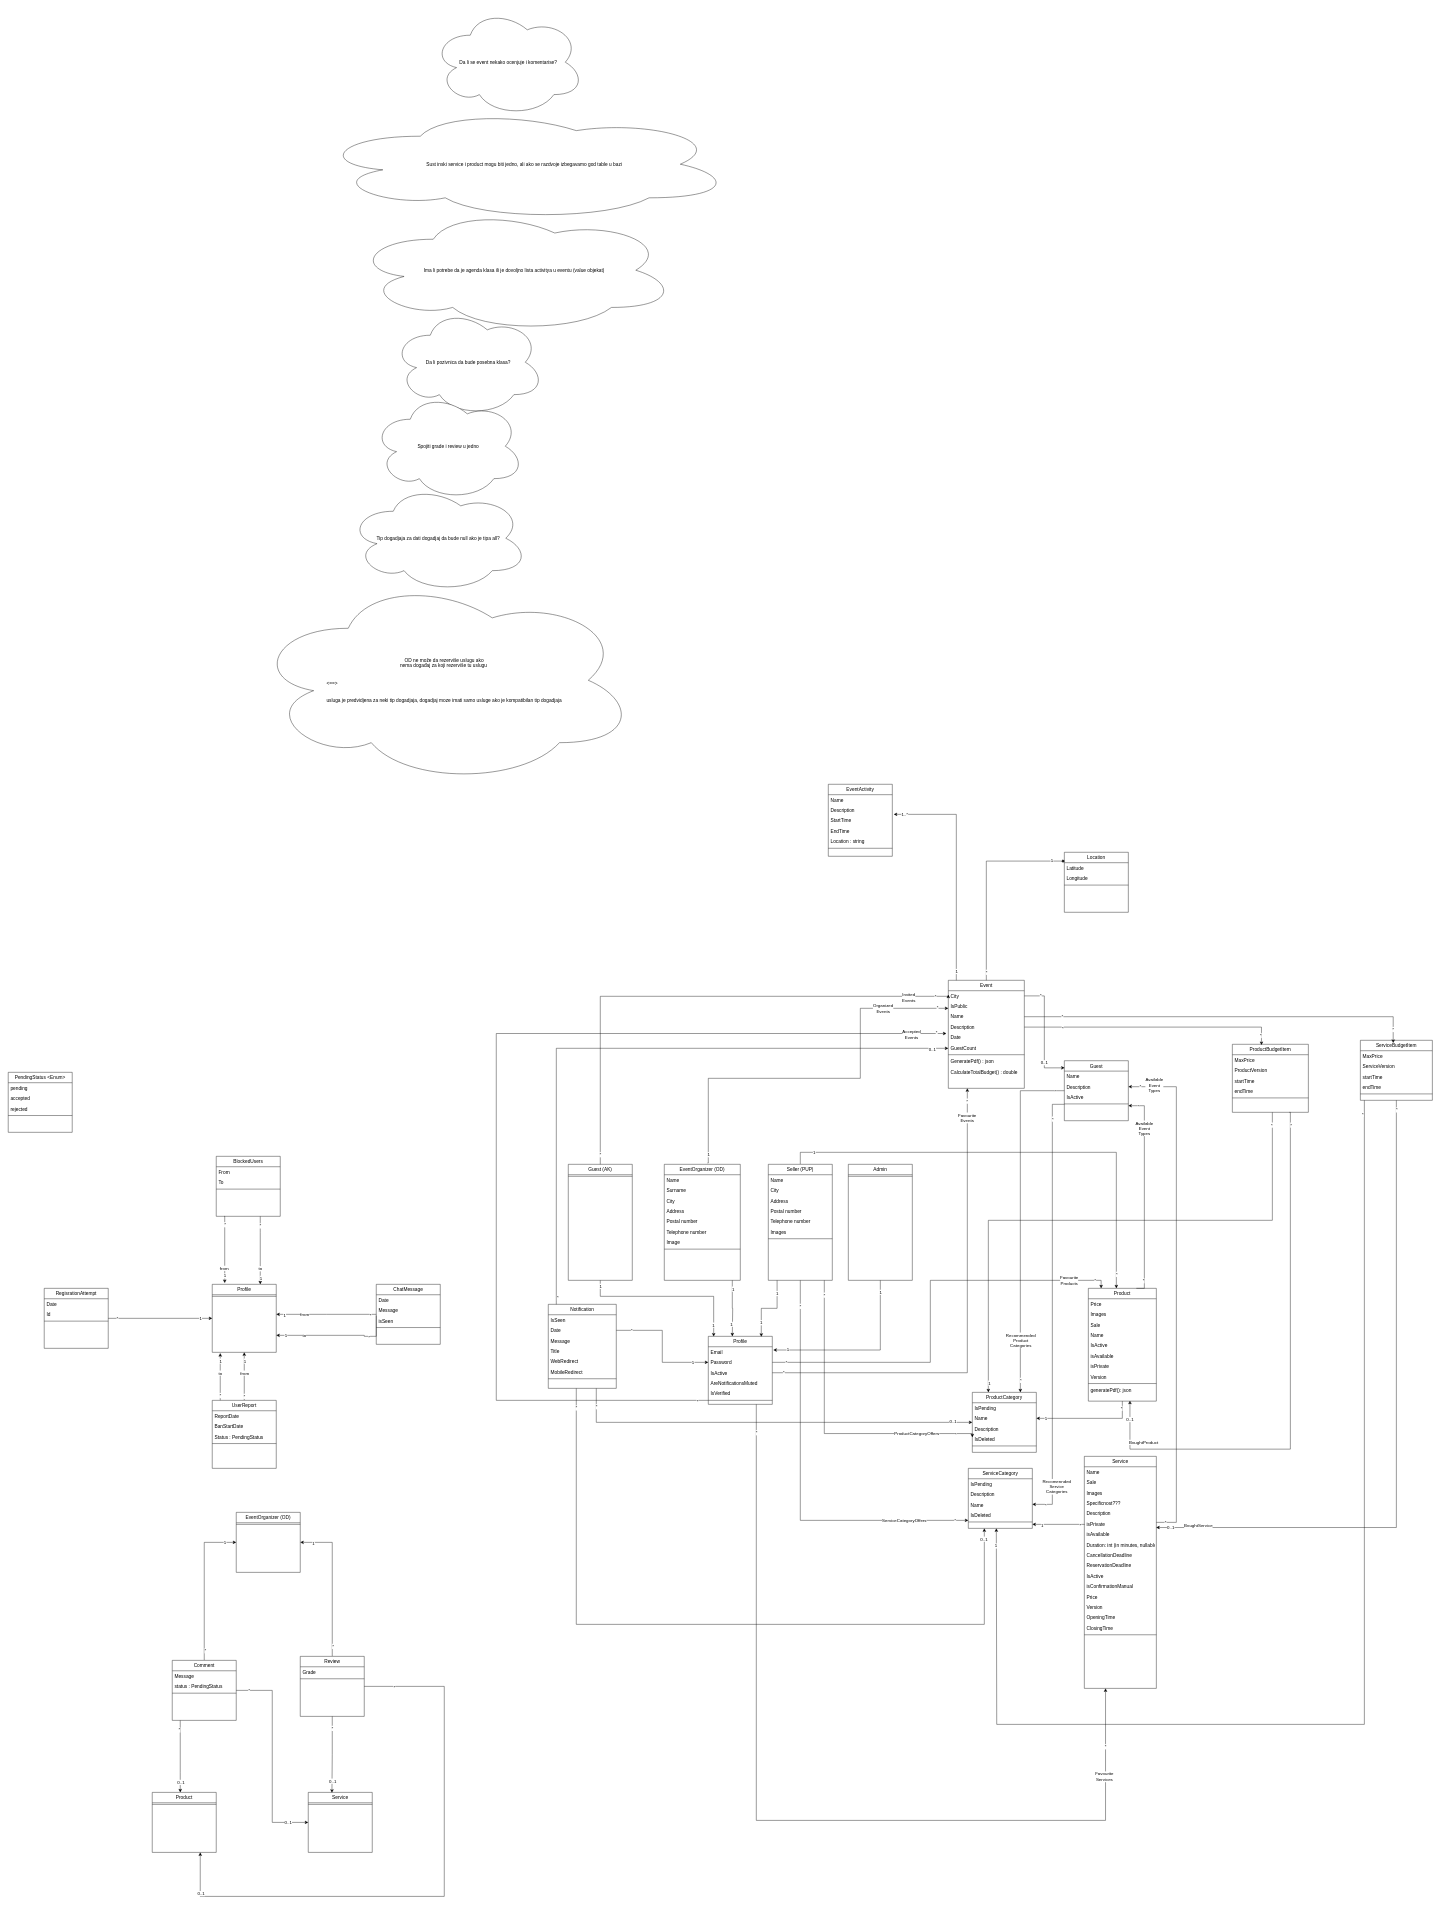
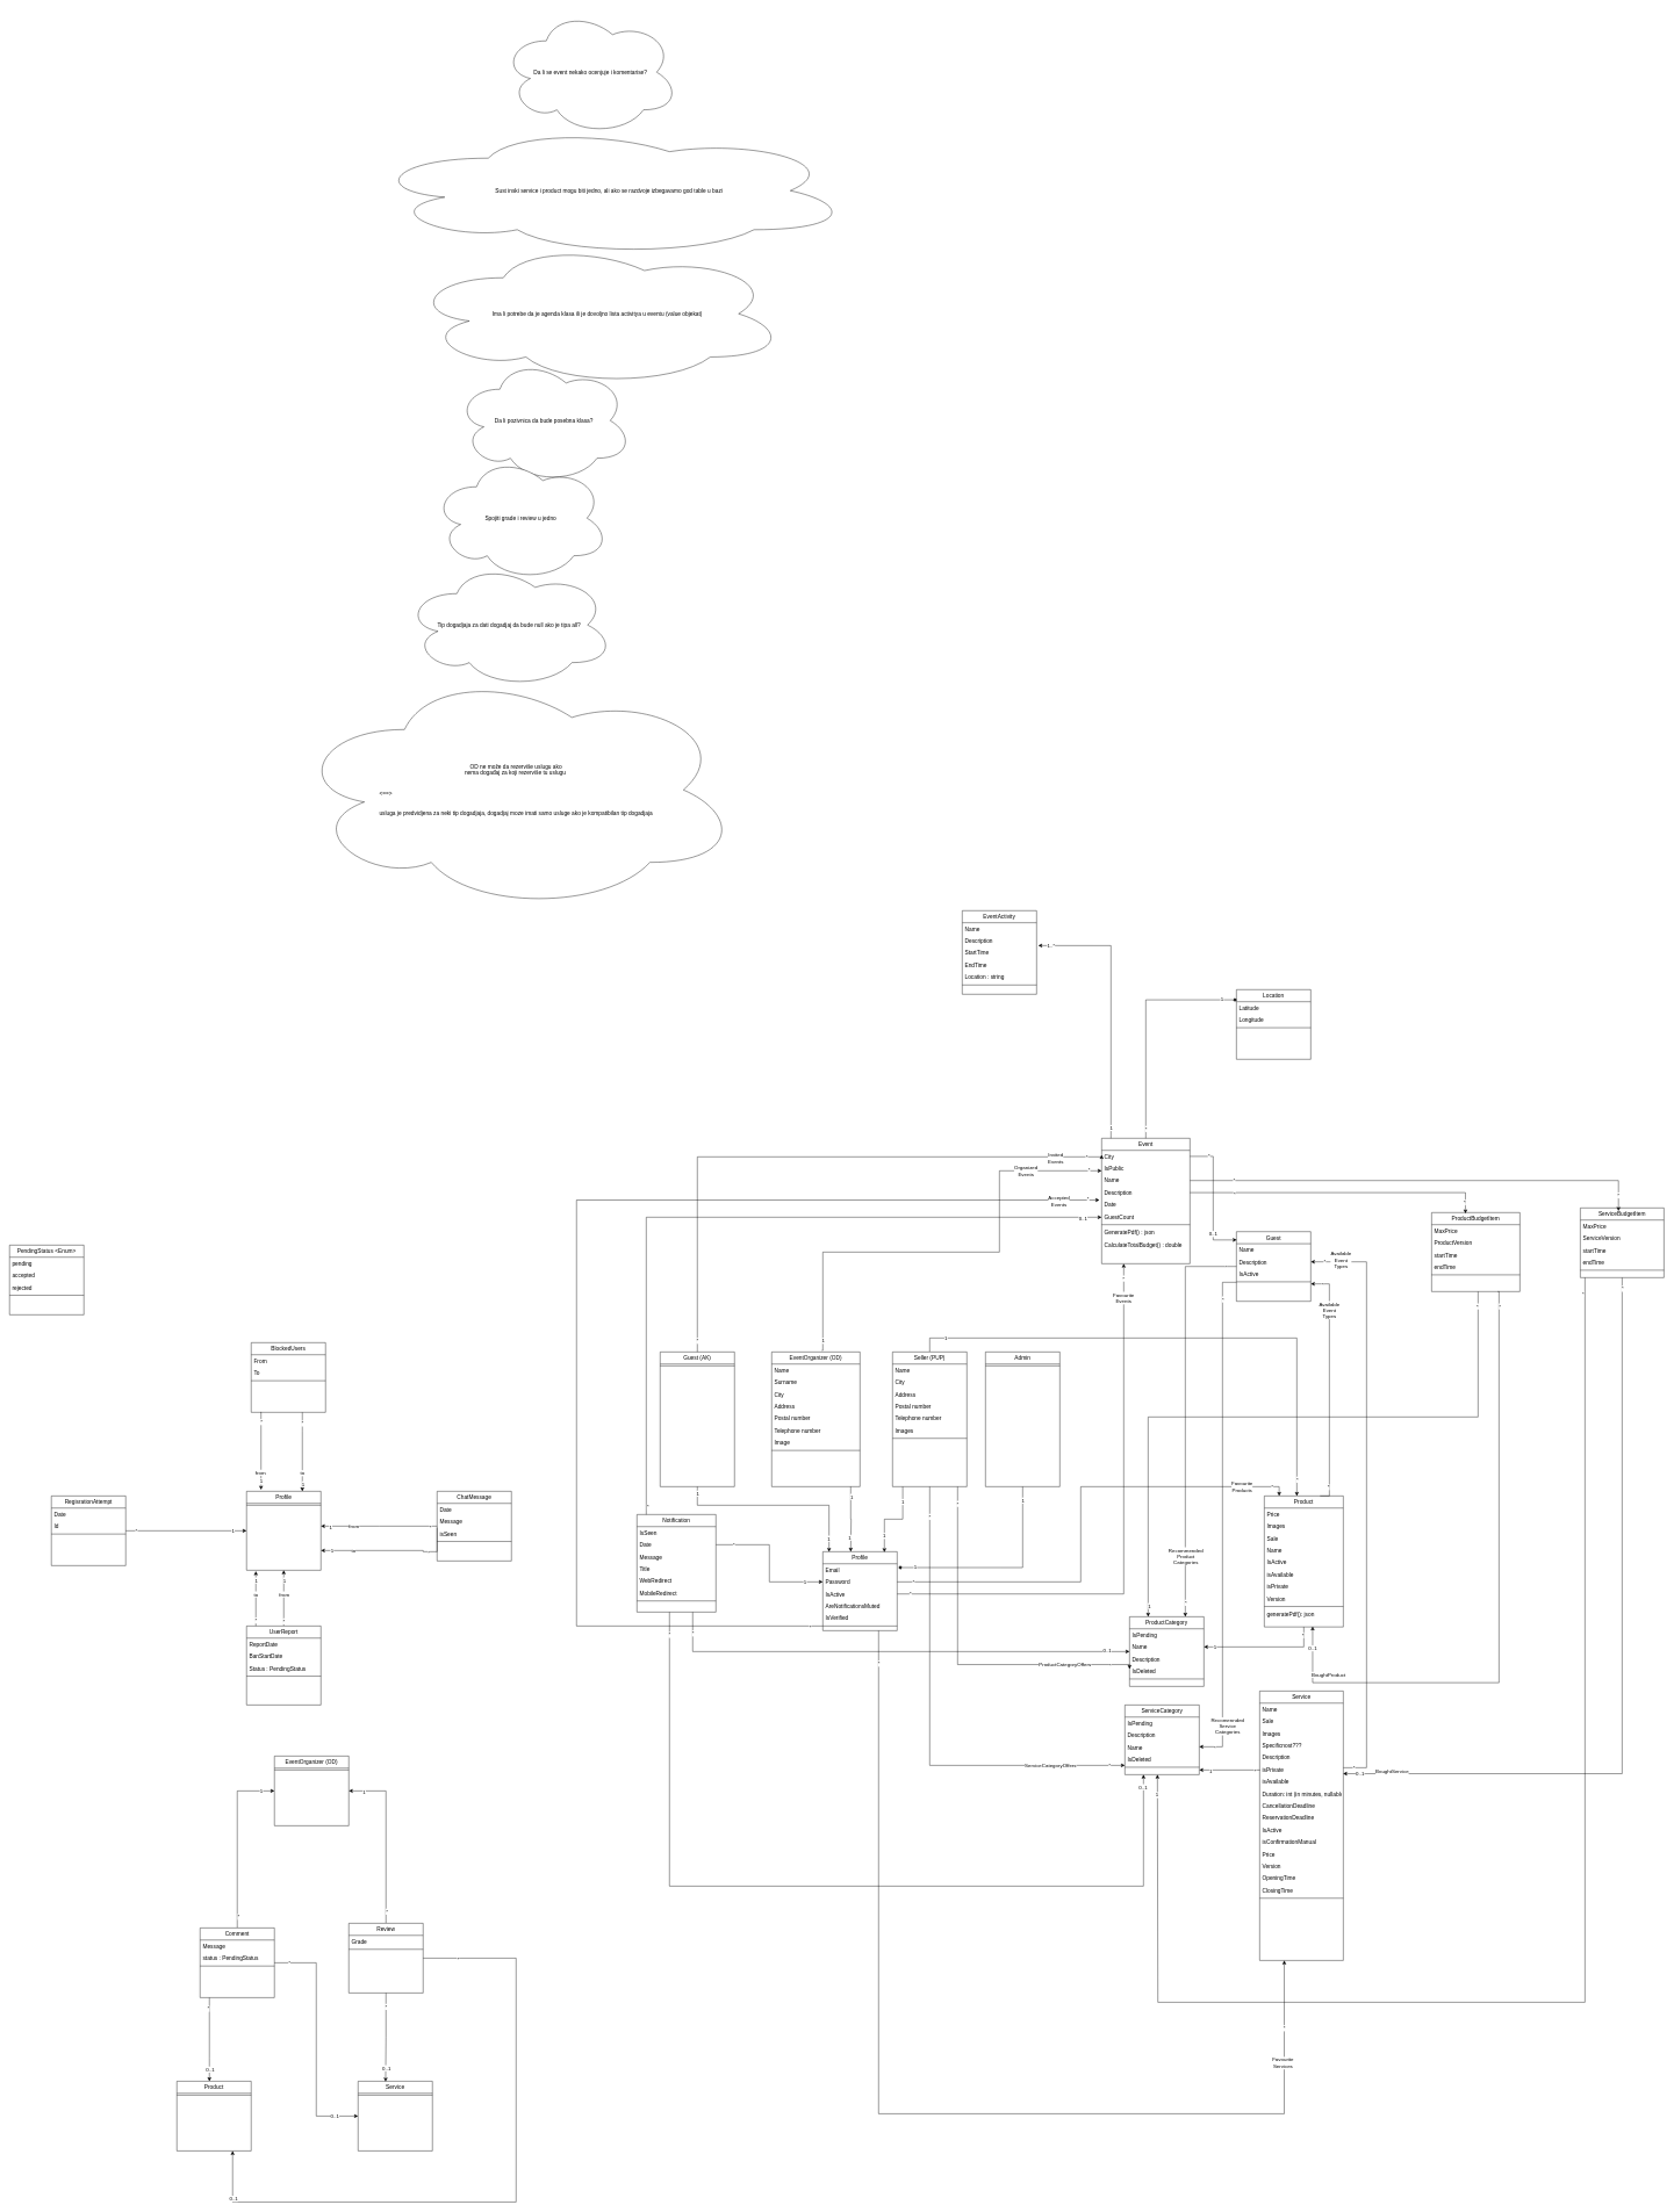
- <mxCell id="110" style="edgeStyle=orthogonalEdgeStyle;rounded=0;orthogonalLoop=1;jettySize=auto;html=1;entryX=1.016;entryY=0.314;entryDx=0;entryDy=0;entryPerimeter=0;" edge="1" parent="1" source="41" target="3"><mxGeometry relative="1" as="geometry" /></mxCell>
+ <mxCell id="110" style="edgeStyle=orthogonalEdgeStyle;rounded=0;orthogonalLoop=1;jettySize=auto;html=1;entryX=1.016;entryY=0.314;entryDx=0;entryDy=0;entryPerimeter=0;endArrow=diamond;" edge="1" parent="1" source="41" target="3"><mxGeometry relative="1" as="geometry" /></mxCell>
